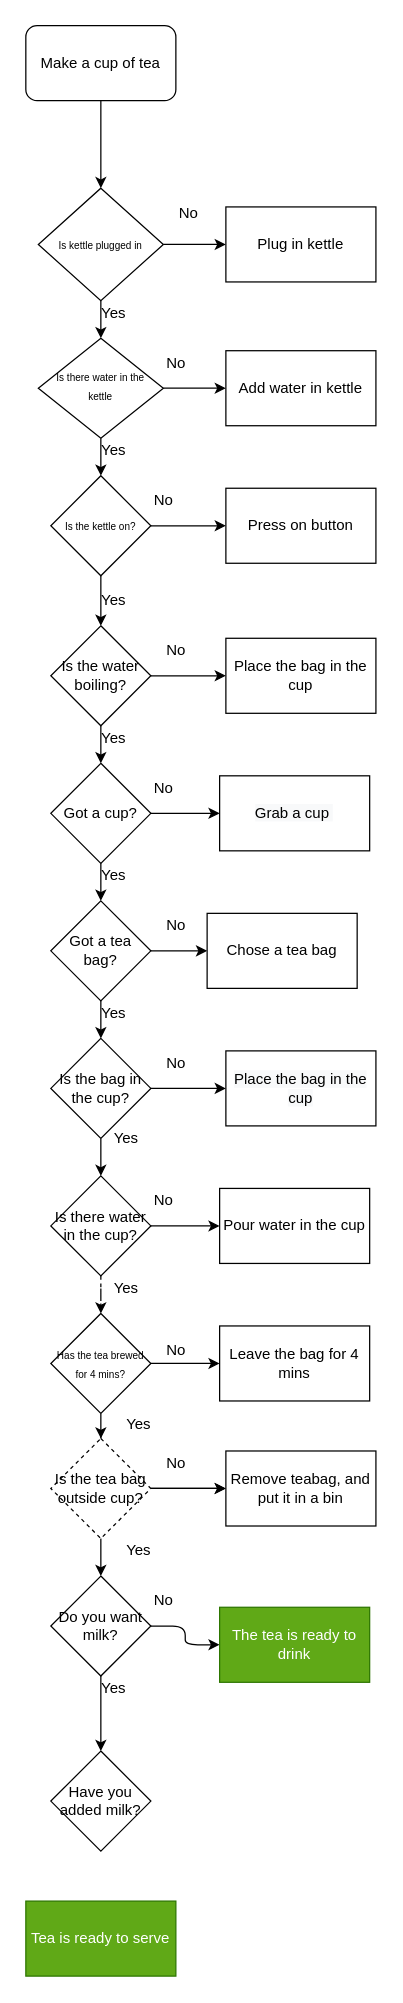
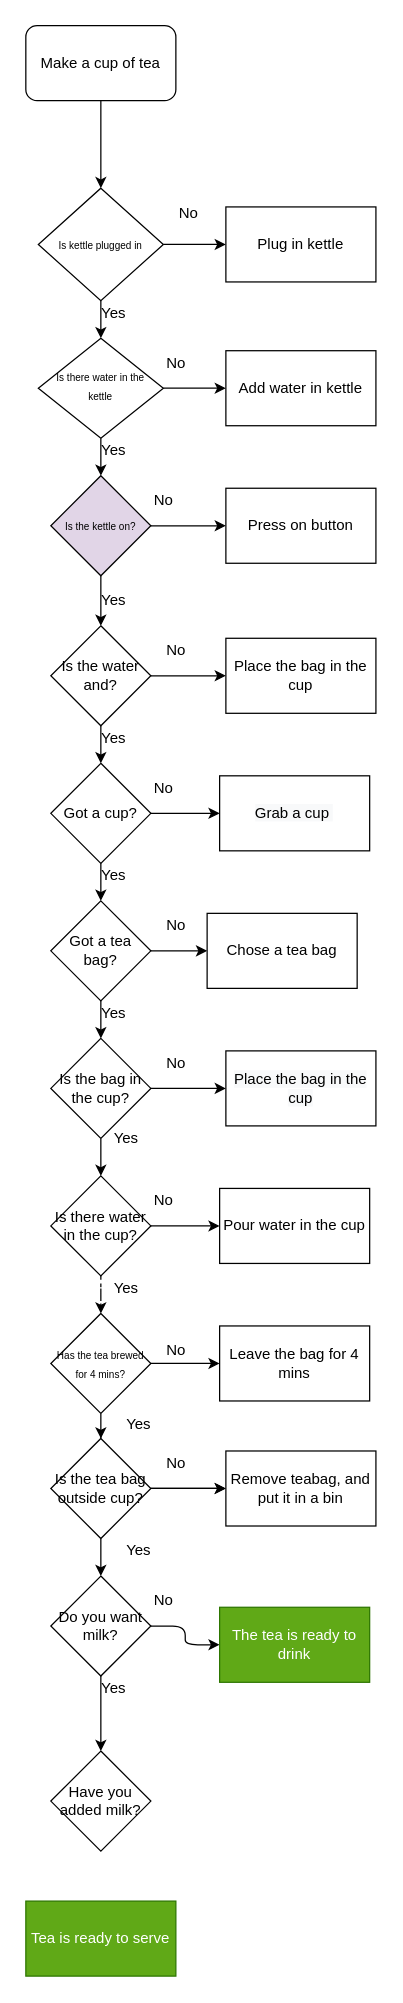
- <mxCell id="9" value="&lt;font style=&quot;font-size: 8px&quot;&gt;Is the kettle on?&lt;/font&gt;" style="rhombus;whiteSpace=wrap;html=1;" vertex="1" parent="1"><mxGeometry x="40" y="380" width="80" height="80" as="geometry" /></mxCell>
+ <mxCell id="9" value="&lt;font style=&quot;font-size: 8px&quot;&gt;Is the kettle on?&lt;/font&gt;" style="rhombus;whiteSpace=wrap;html=1;fillColor=#e1d5e7;" vertex="1" parent="1"><mxGeometry x="40" y="380" width="80" height="80" as="geometry" /></mxCell>
- <mxCell id="20" value="Is the water boiling?" style="rhombus;whiteSpace=wrap;html=1;" vertex="1" parent="1"><mxGeometry x="40" y="500" width="80" height="80" as="geometry" /></mxCell>
+ <mxCell id="20" value="Is the water and?" style="rhombus;whiteSpace=wrap;html=1;" vertex="1" parent="1"><mxGeometry x="40" y="500" width="80" height="80" as="geometry" /></mxCell>
- <mxCell id="51" value="Is the tea bag outside cup?" style="rhombus;whiteSpace=wrap;html=1;dashed=1;" vertex="1" parent="1"><mxGeometry x="40" y="1150" width="80" height="80" as="geometry" /></mxCell>
+ <mxCell id="51" value="Is the tea bag outside cup?" style="rhombus;whiteSpace=wrap;html=1;" vertex="1" parent="1"><mxGeometry x="40" y="1150" width="80" height="80" as="geometry" /></mxCell>
